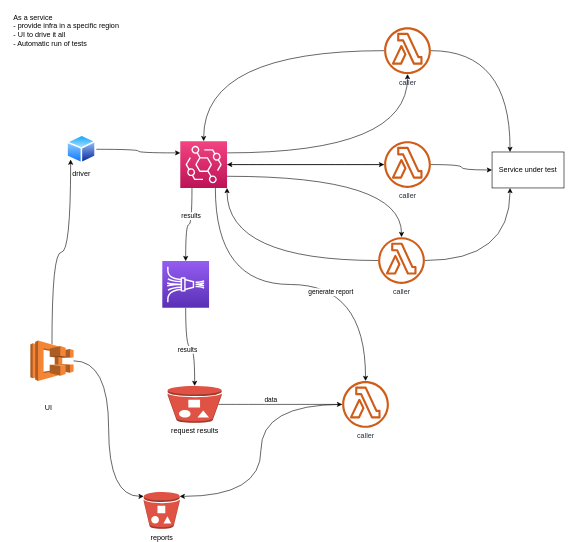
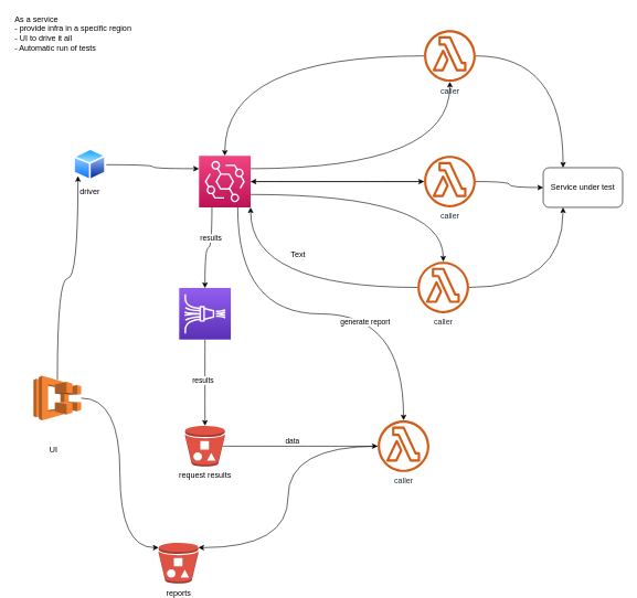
- <mxCell id="24" value="Service under test" style="rounded=0;whiteSpace=wrap;html=1;" vertex="1" parent="1"><mxGeometry x="820" y="253" width="120" height="60" as="geometry" /></mxCell>
+ <mxCell id="24" value="Service under test" style="whiteSpace=wrap;html=1;rounded=1;" vertex="1" parent="1"><mxGeometry x="820" y="253" width="120" height="60" as="geometry" /></mxCell>
+ <mxCell id="35" value="Text" style="text;html=1;strokeColor=none;fillColor=none;align=center;verticalAlign=middle;whiteSpace=wrap;rounded=0;" vertex="1" parent="1"><mxGeometry x="430" y="375" width="40" height="20" as="geometry" /></mxCell>
- <mxCell id="33" value="request results" style="outlineConnect=0;dashed=0;verticalLabelPosition=bottom;verticalAlign=top;align=center;html=1;shape=mxgraph.aws3.bucket_with_objects;fillColor=#E05243;gradientColor=none;" vertex="1" parent="1"><mxGeometry x="279" y="643.25" width="90" height="61.5" as="geometry" /></mxCell>
+ <mxCell id="33" value="request results" style="outlineConnect=0;dashed=0;verticalLabelPosition=bottom;verticalAlign=top;align=center;html=1;shape=mxgraph.aws3.bucket_with_objects;fillColor=#E05243;gradientColor=none;" vertex="1" parent="1"><mxGeometry x="279" y="643.25" width="60" height="61.5" as="geometry" /></mxCell>
